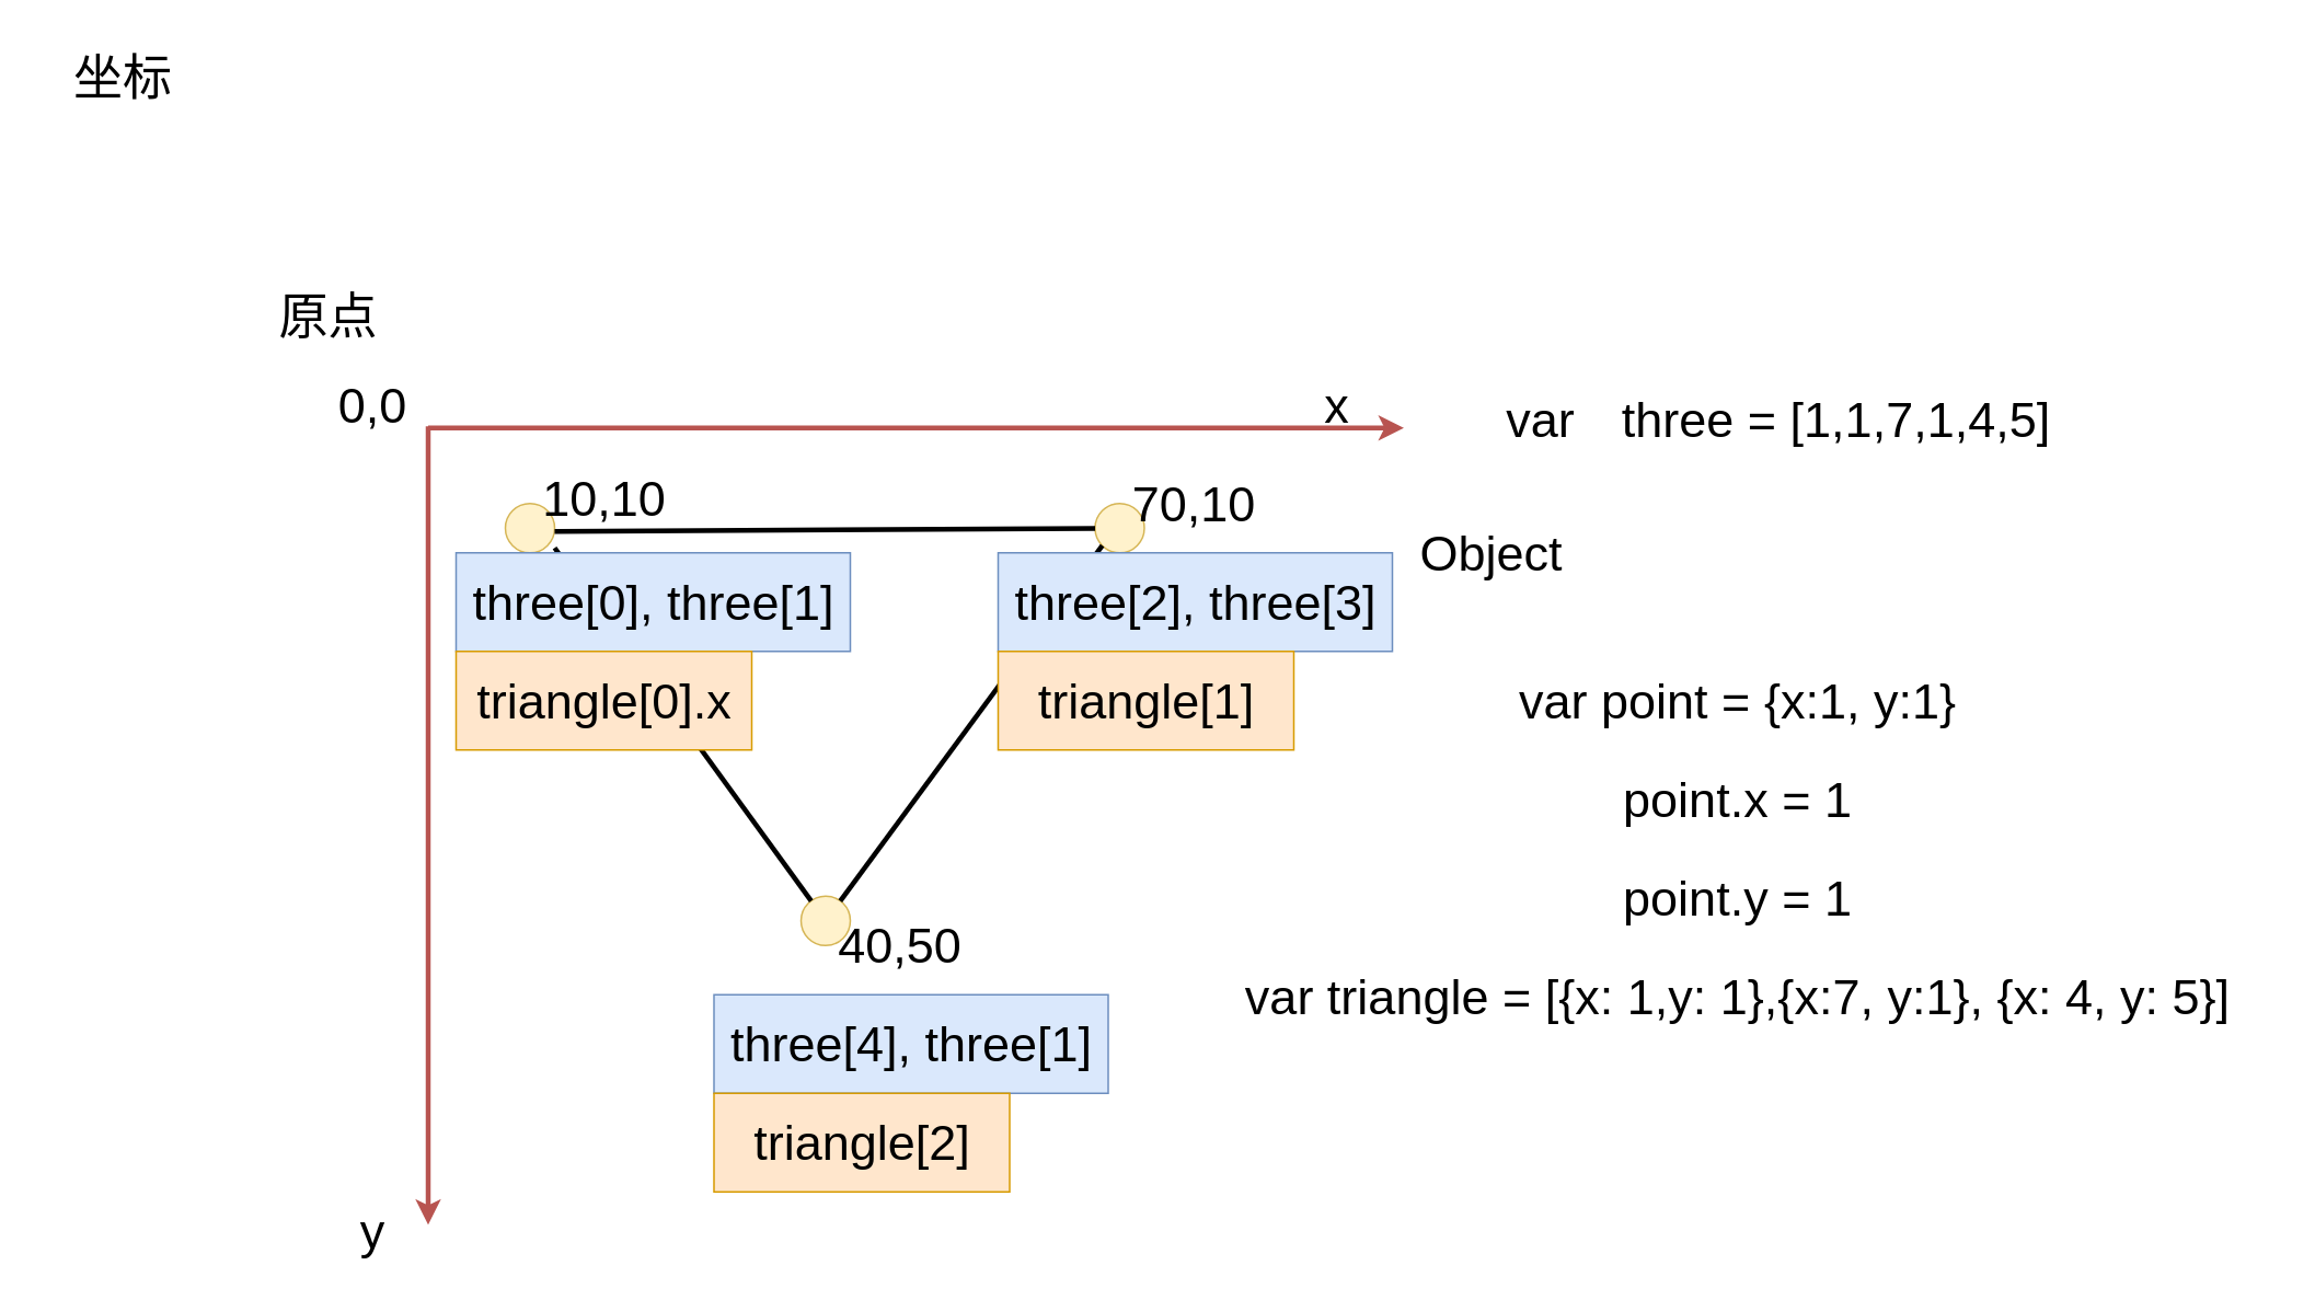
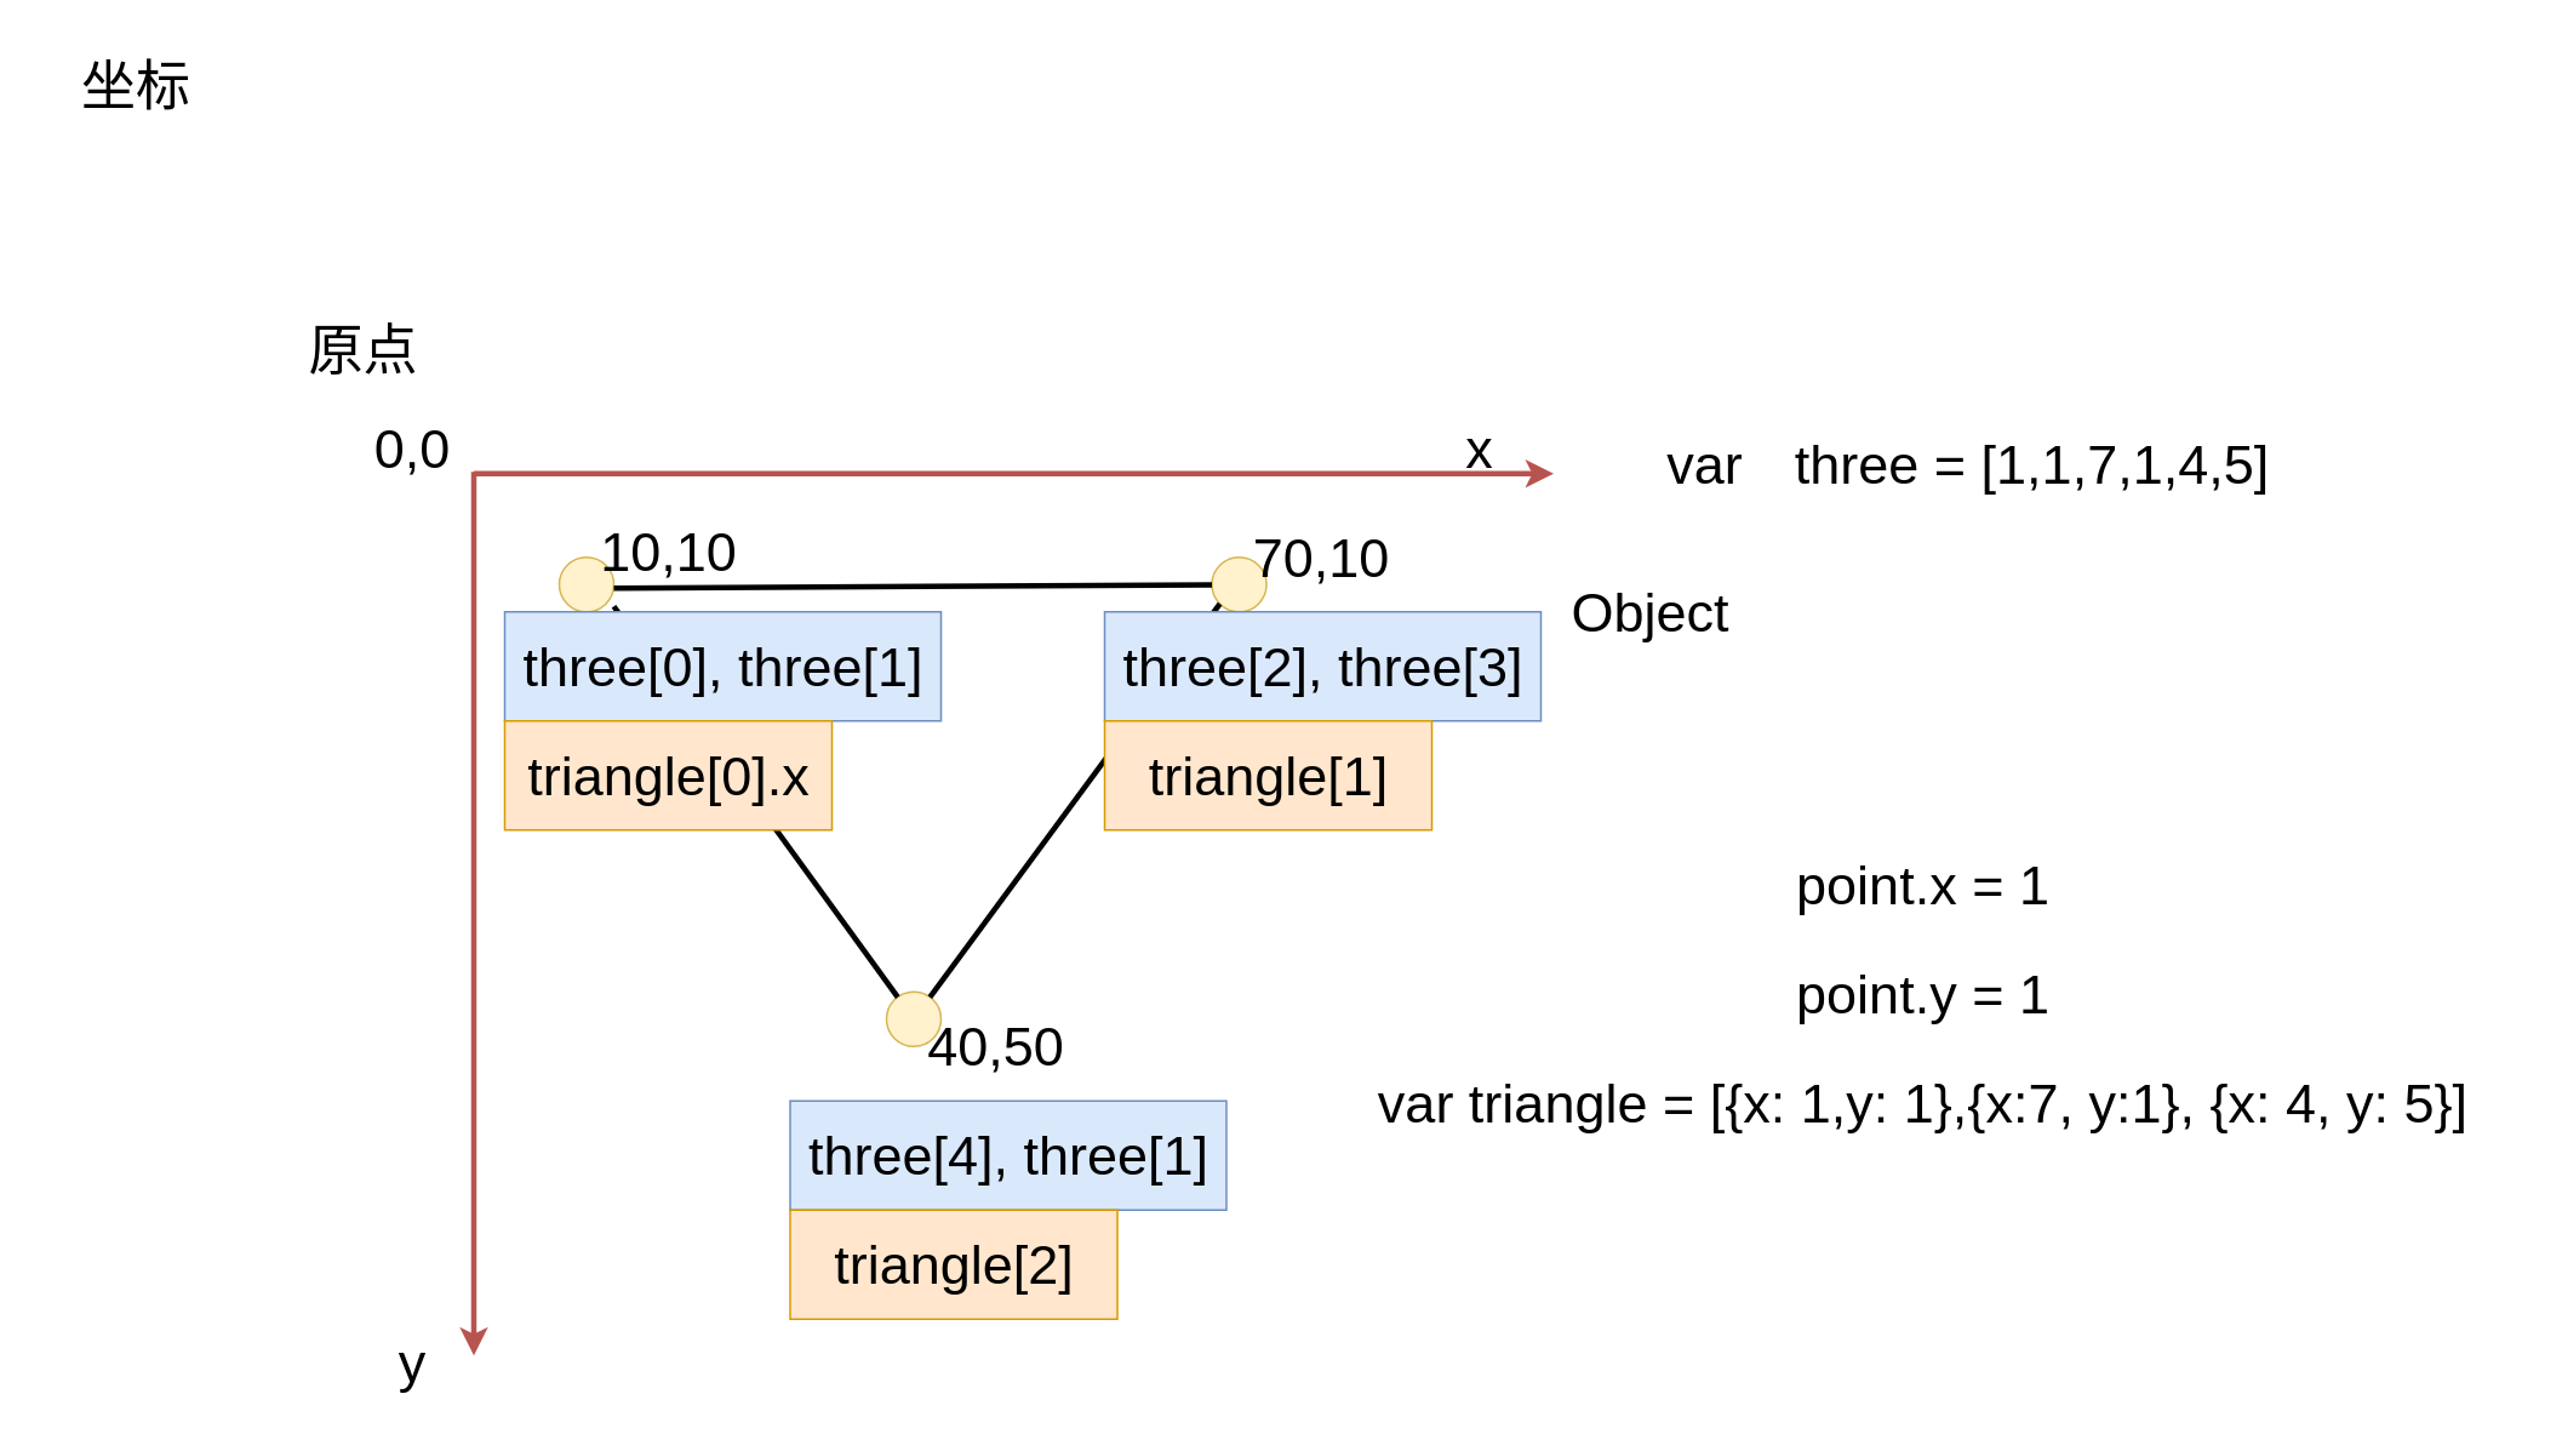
- <mxCell id="24" value="var point = {x:1, y:1}" style="text;html=1;align=center;verticalAlign=middle;resizable=0;points=[];autosize=1;fontSize=30;" vertex="1" parent="1"><mxGeometry x="907" y="396" width="300" height="60" as="geometry" /></mxCell>
